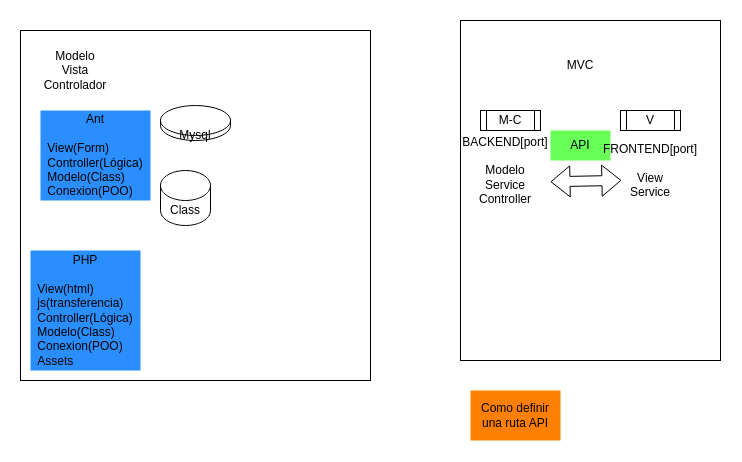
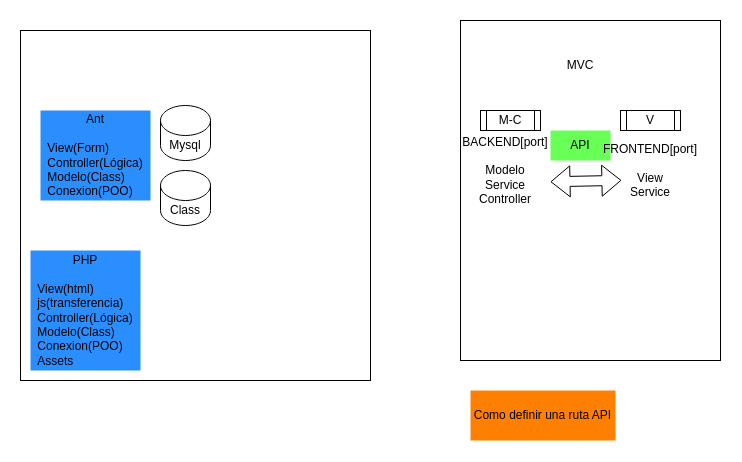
- <mxCell id="4" value="Modelo&lt;br&gt;Vista&lt;br&gt;Controlador" style="text;html=1;strokeColor=none;fillColor=none;align=center;verticalAlign=middle;whiteSpace=wrap;rounded=0;" vertex="1" parent="1"><mxGeometry x="40" y="50" width="70" height="40" as="geometry" /></mxCell>
- <mxCell id="5" value="Mysql" style="shape=cylinder3;whiteSpace=wrap;html=1;boundedLbl=1;backgroundOutline=1;size=15;" vertex="1" parent="1"><mxGeometry x="160" y="105" width="70" height="35" as="geometry" /></mxCell>
+ <mxCell id="5" value="Mysql" style="shape=cylinder3;whiteSpace=wrap;html=1;boundedLbl=1;backgroundOutline=1;size=15;" vertex="1" parent="1"><mxGeometry x="160" y="105" width="50" height="55" as="geometry" /></mxCell>
- <mxCell id="16" value="Como definir una ruta API" style="text;html=1;strokeColor=none;fillColor=#FF8000;align=center;verticalAlign=middle;whiteSpace=wrap;rounded=0;" vertex="1" parent="1"><mxGeometry x="470" y="390" width="90" height="50" as="geometry" /></mxCell>
+ <mxCell id="16" value="Como definir una ruta API" style="text;html=1;strokeColor=none;fillColor=#FF8000;align=center;verticalAlign=middle;whiteSpace=wrap;rounded=0;" vertex="1" parent="1"><mxGeometry x="470" y="390" width="145" height="50" as="geometry" /></mxCell>
